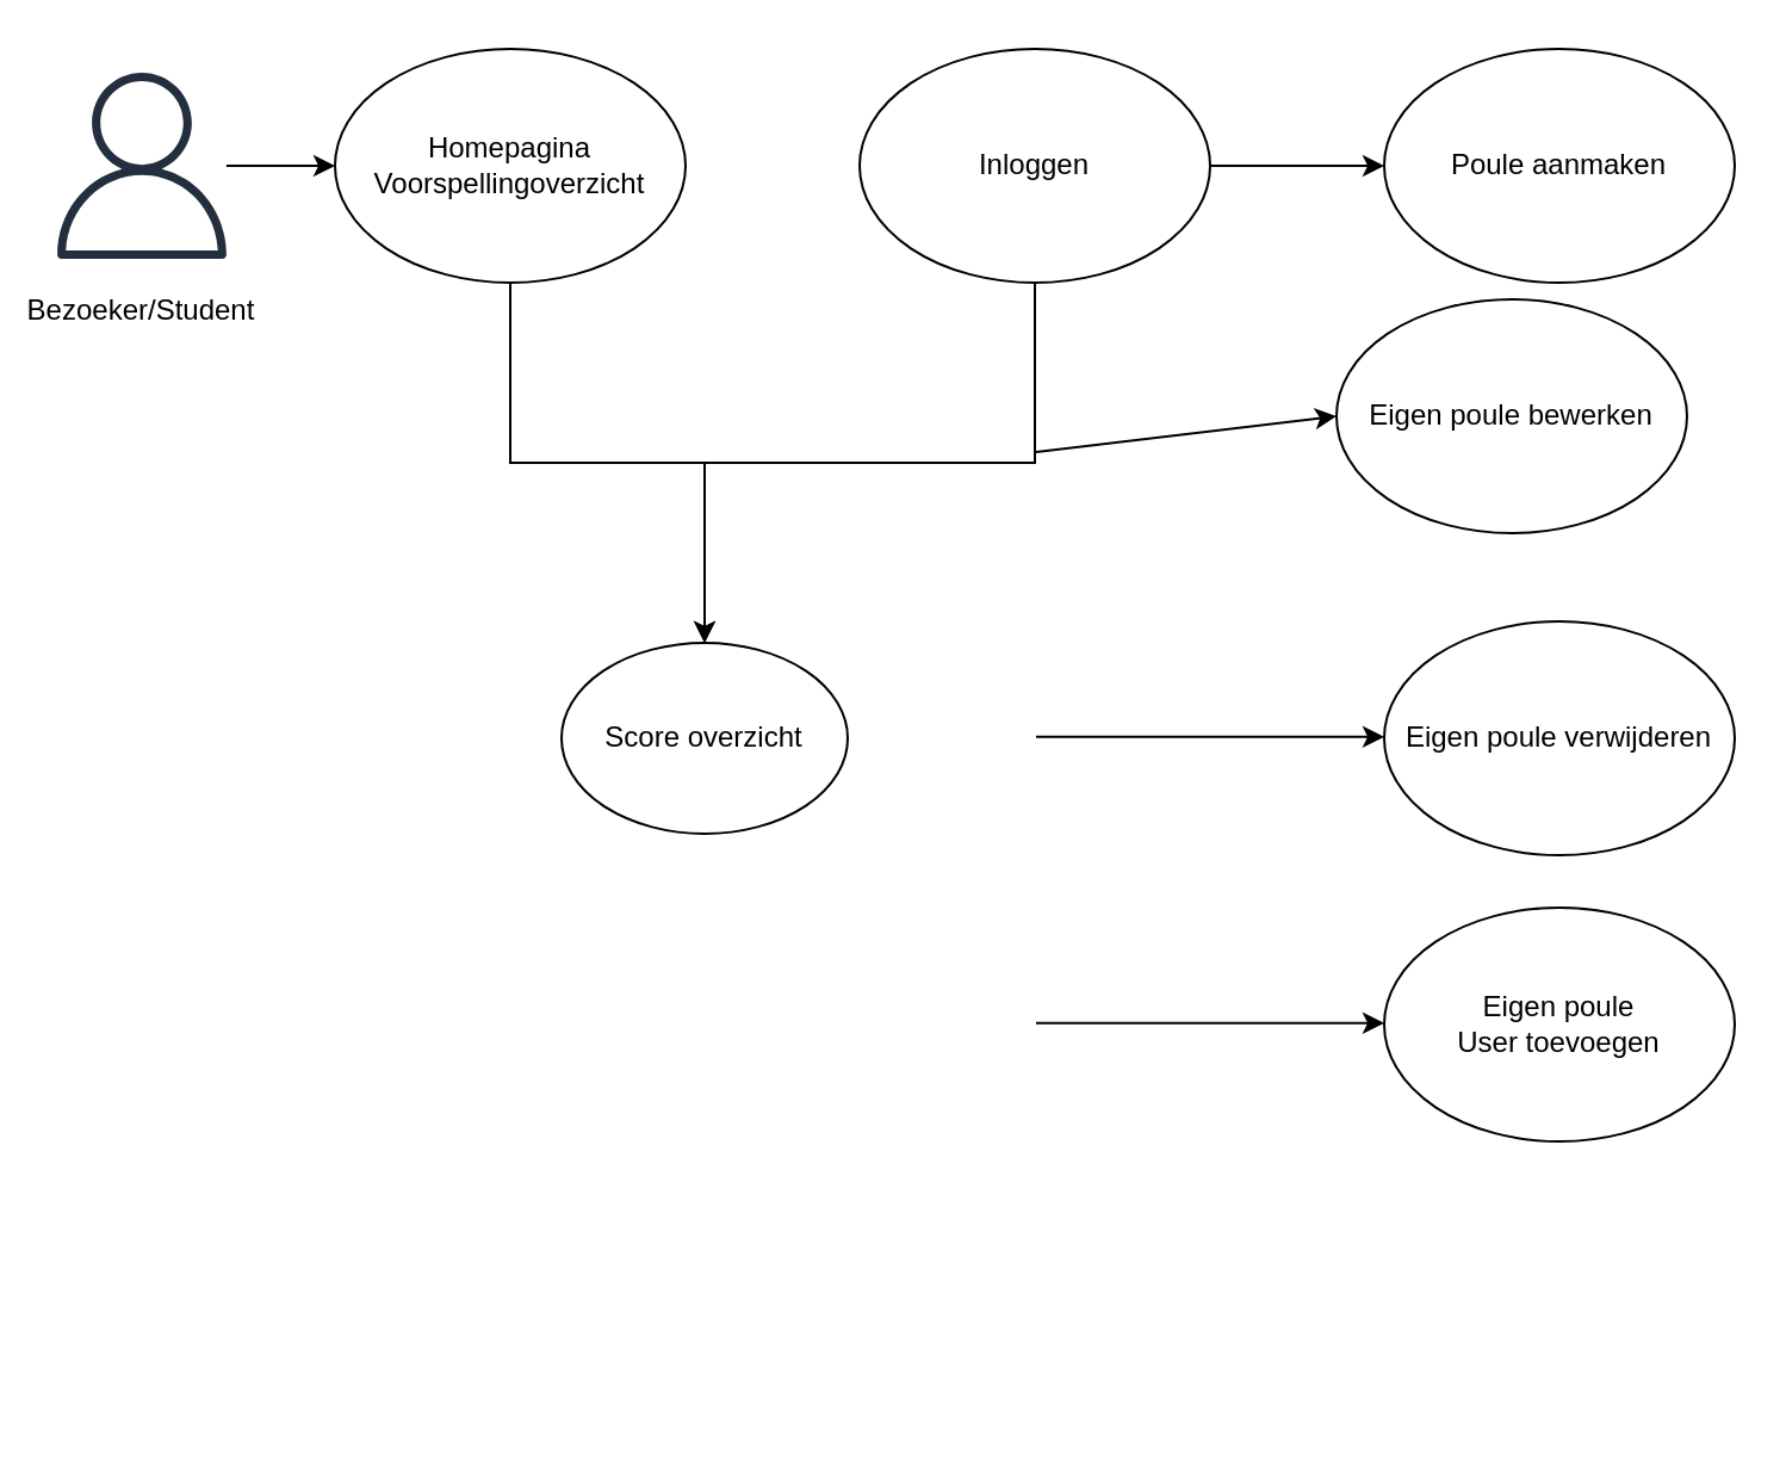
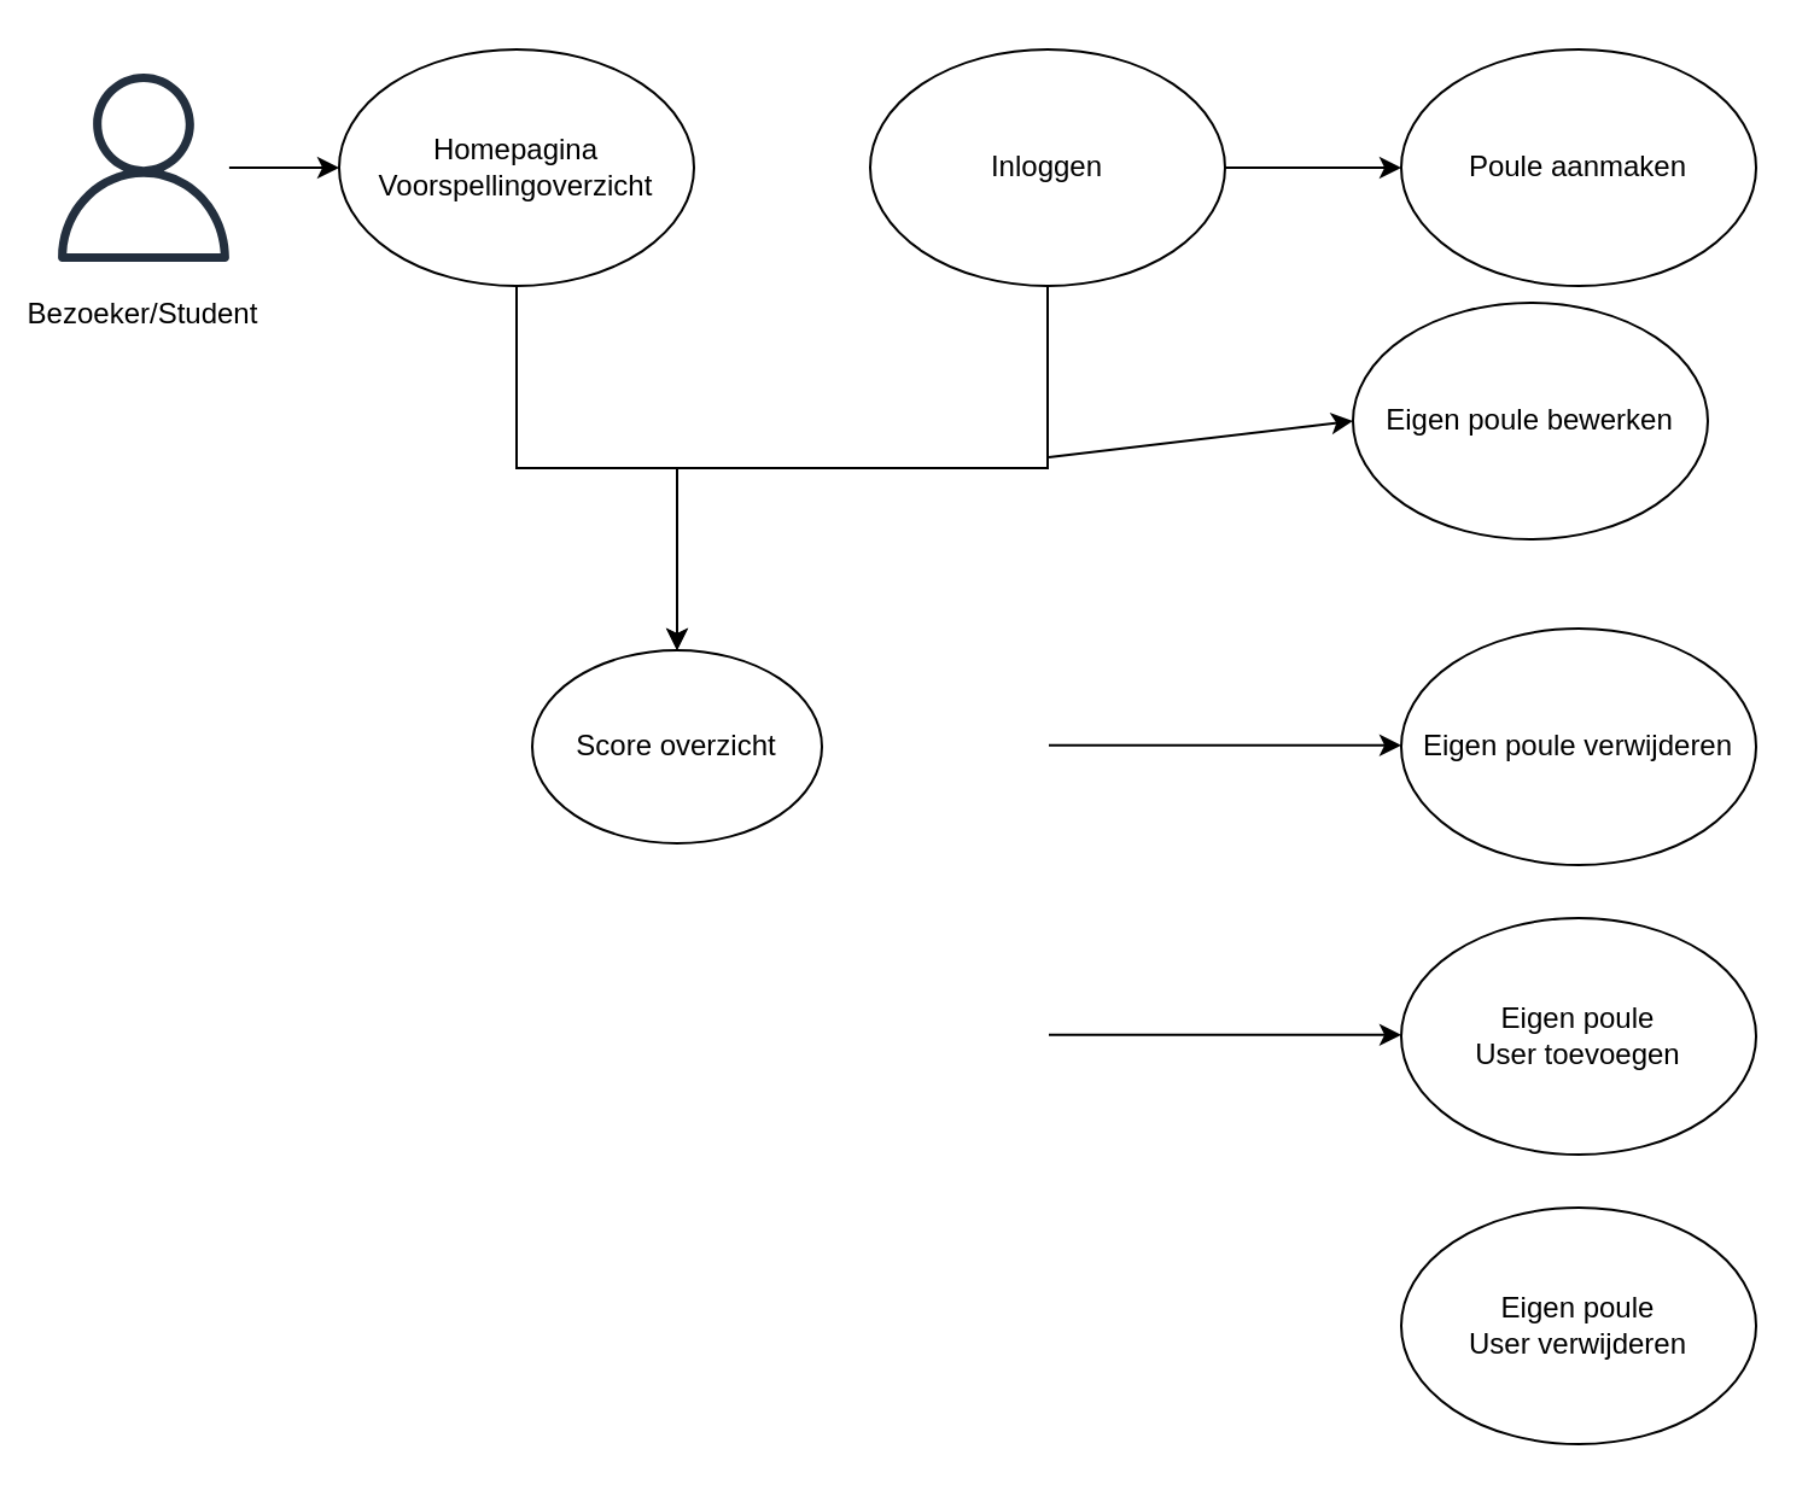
- <mxCell id="18" value="Score overzicht" style="ellipse;whiteSpace=wrap;html=1;" vertex="1" parent="1"><mxGeometry x="235" y="269" width="120" height="80" as="geometry" /></mxCell>
+ <mxCell id="18" value="Score overzicht" style="ellipse;whiteSpace=wrap;html=1;" vertex="1" parent="1"><mxGeometry x="220" y="269" width="120" height="80" as="geometry" /></mxCell>
+ <mxCell id="13" value="Eigen poule&lt;br&gt;User verwijderen" style="ellipse;whiteSpace=wrap;html=1;" vertex="1" parent="1"><mxGeometry x="580" y="500" width="147" height="98" as="geometry" /></mxCell>
